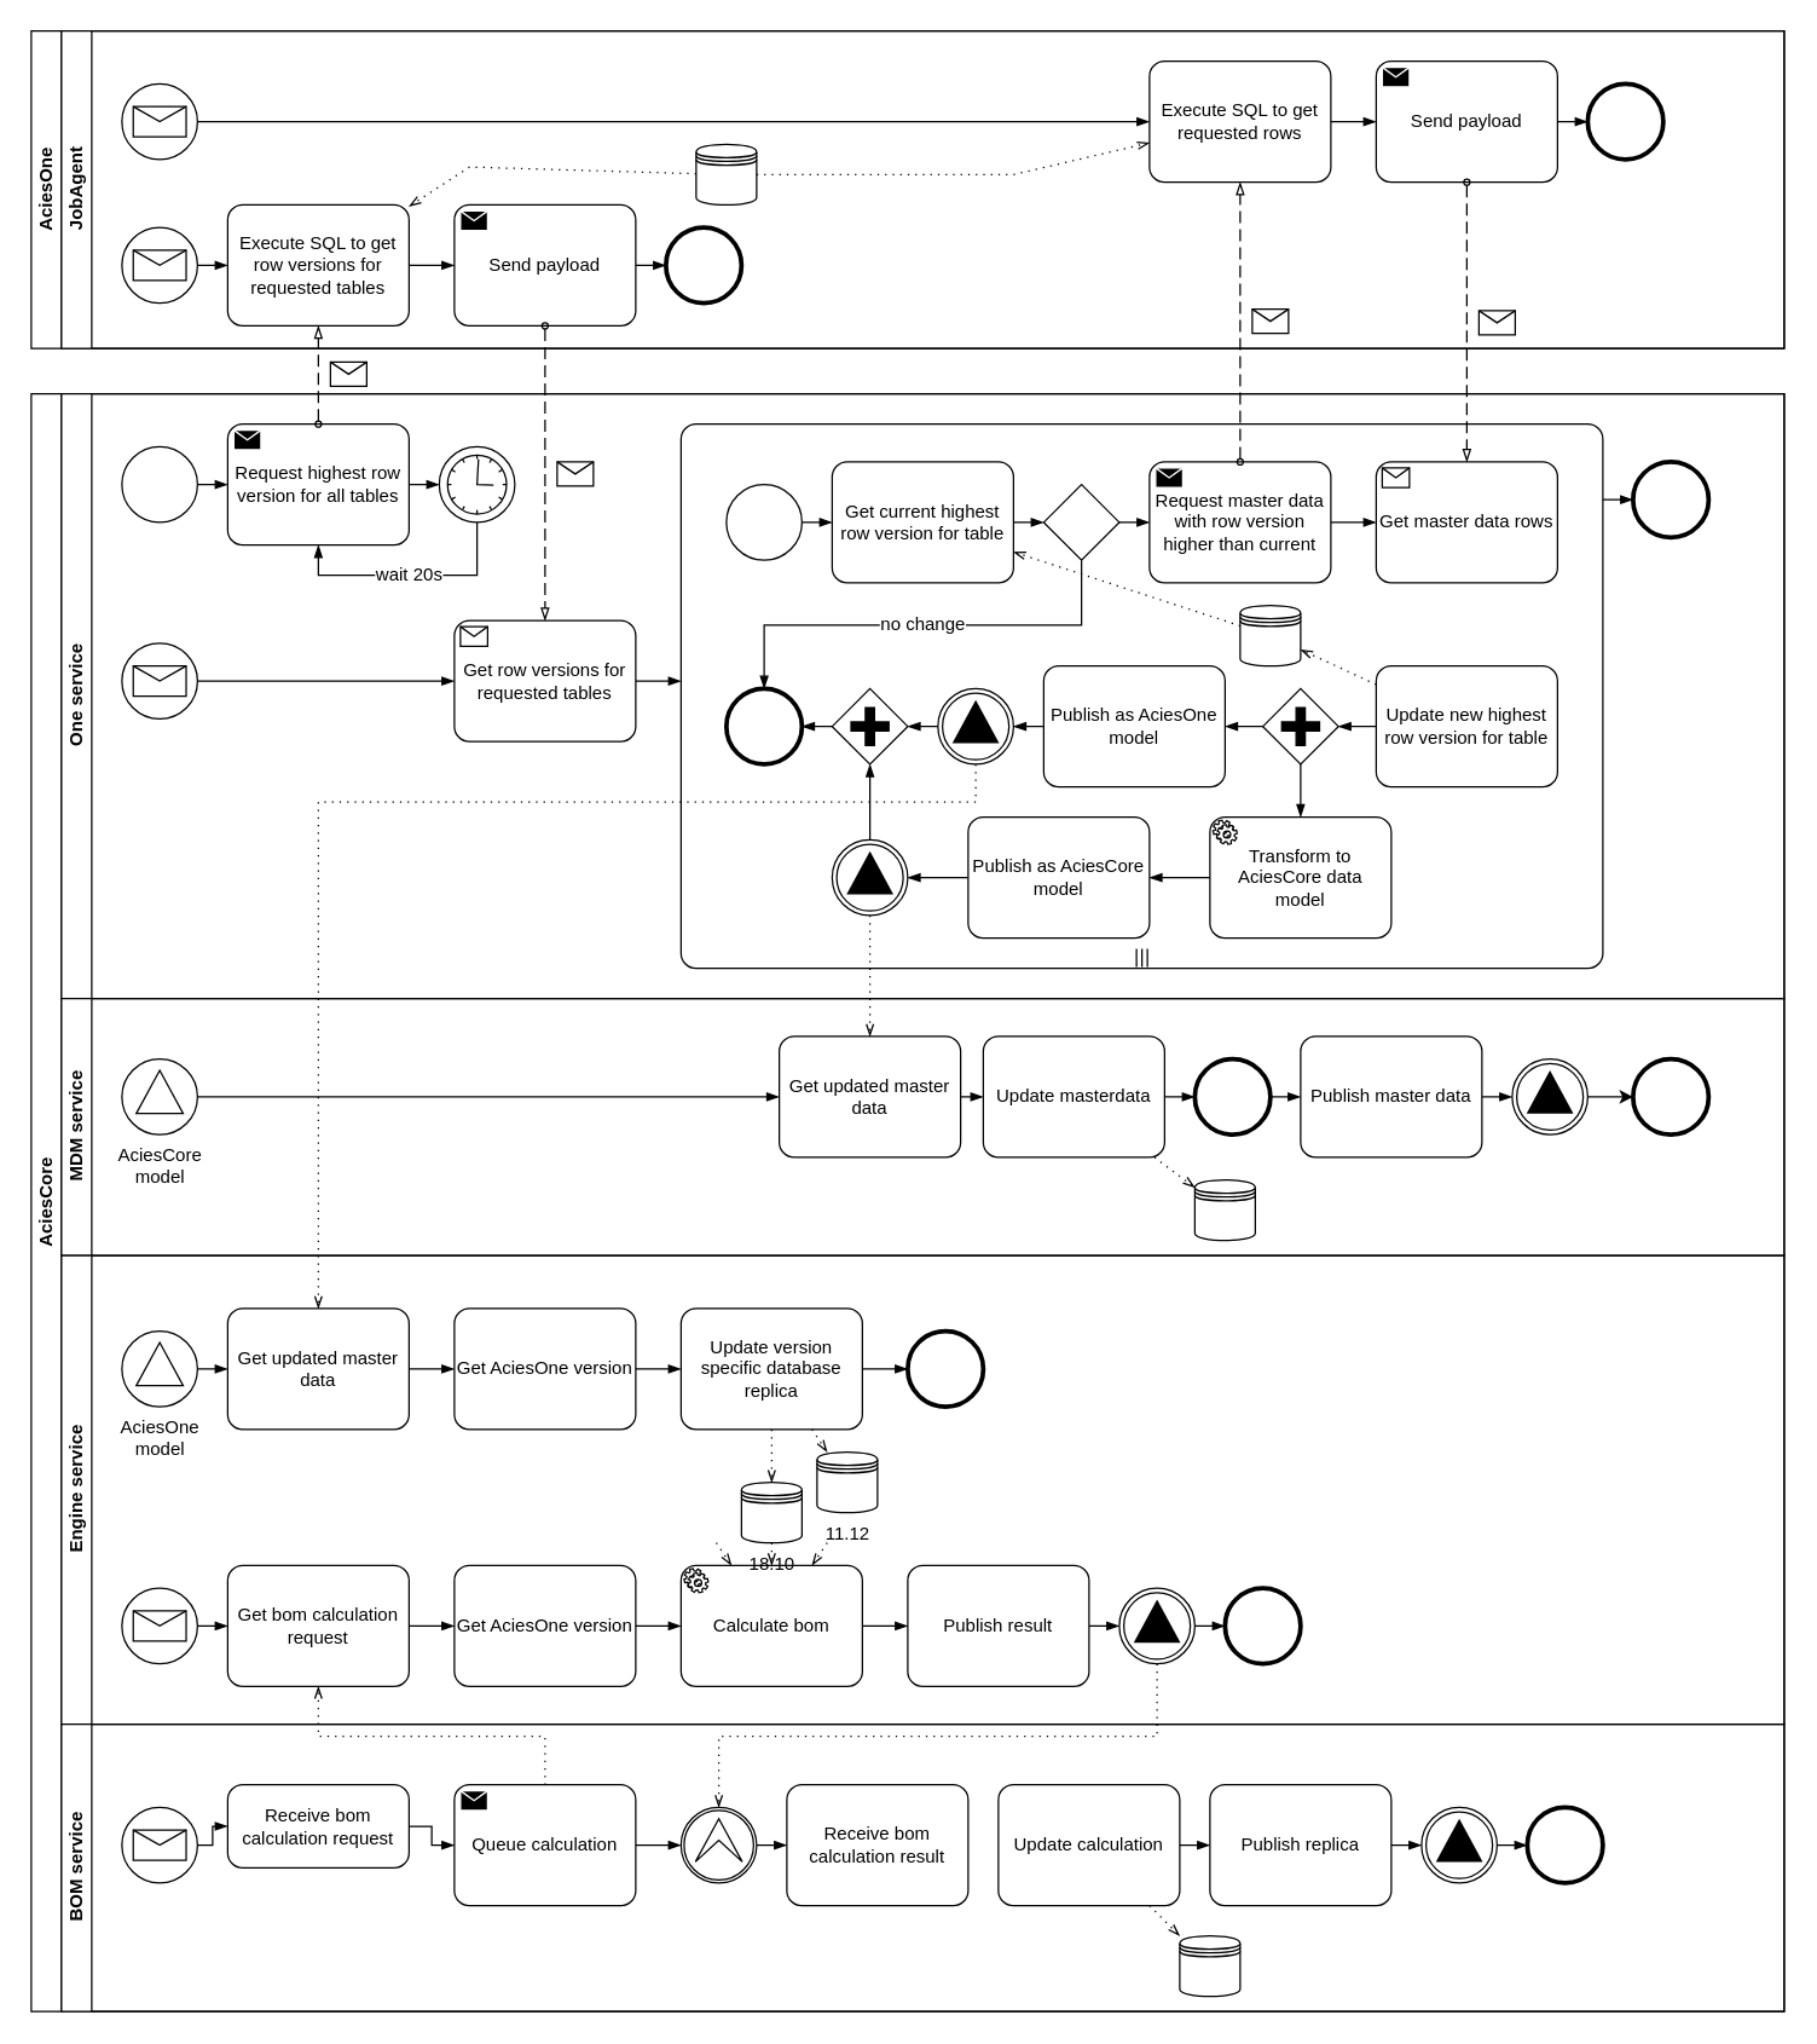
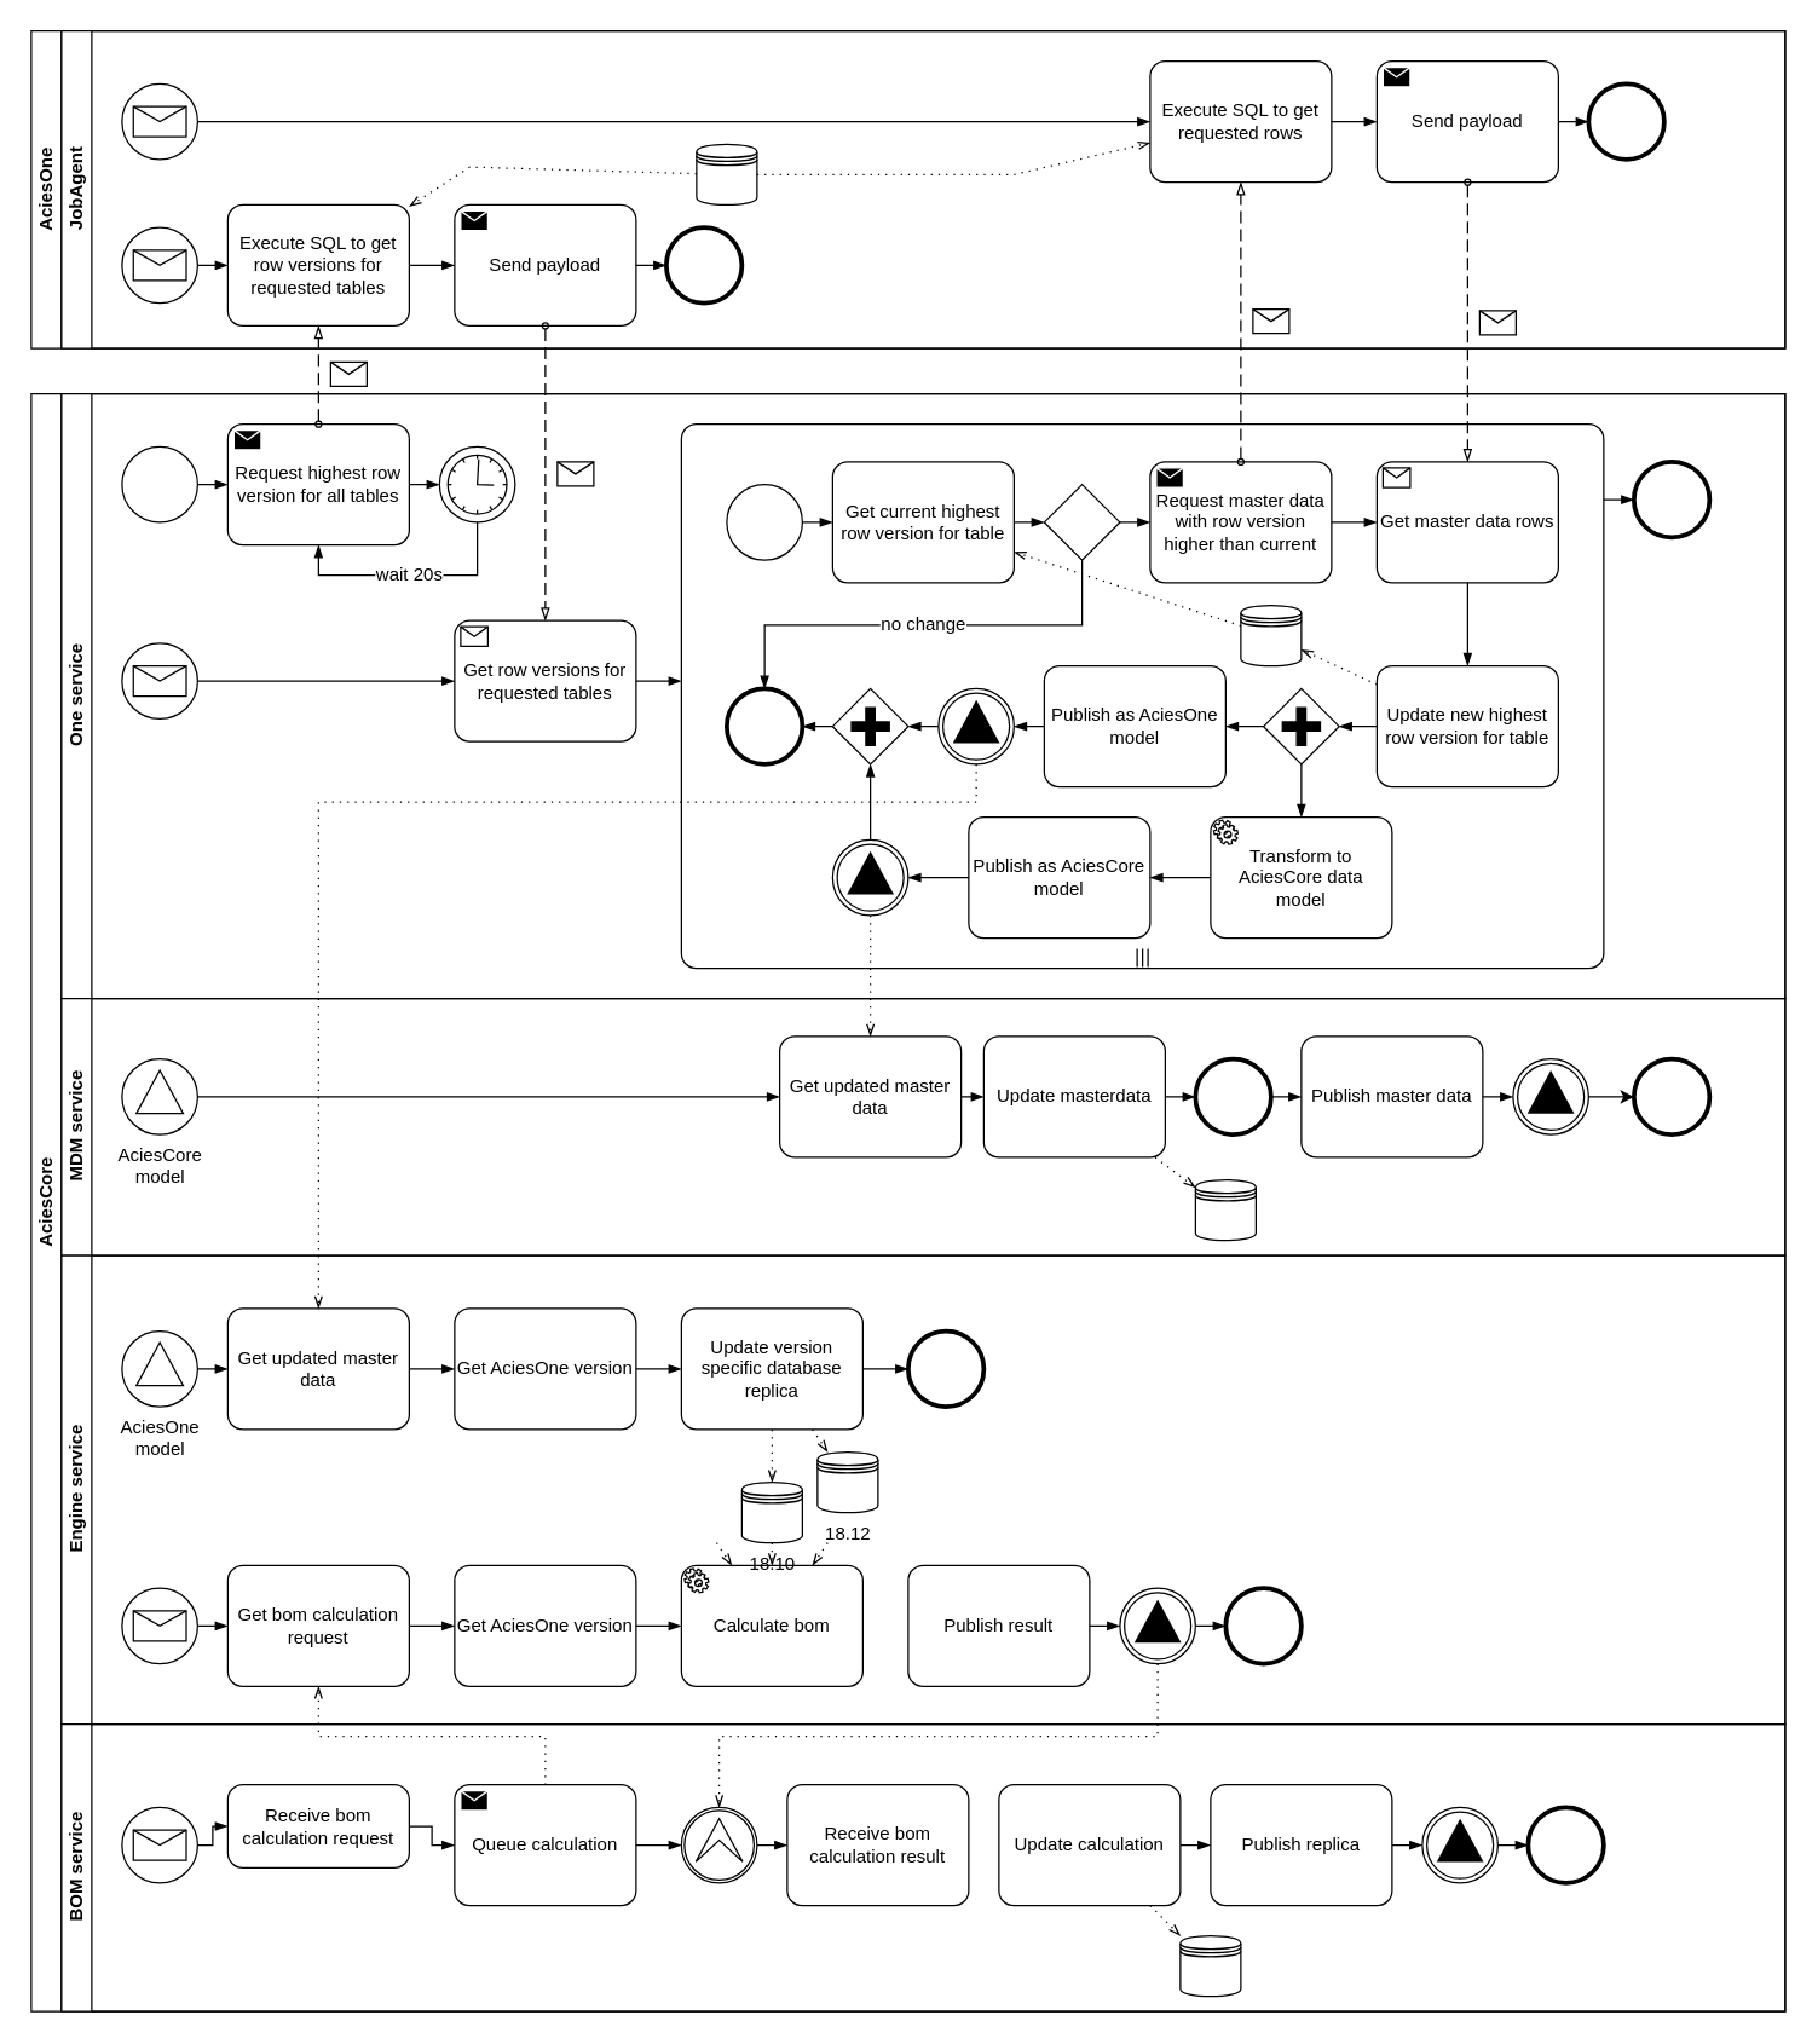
+ <mxCell id="46" value="" style="edgeStyle=elbowEdgeStyle;fontSize=12;html=1;endArrow=blockThin;endFill=1;rounded=0;elbow=vertical;" edge="1" parent="22" source="39" target="56"><mxGeometry width="160" relative="1" as="geometry"><mxPoint x="640" y="95" as="sourcePoint" /><mxPoint x="660" y="95" as="targetPoint" /></mxGeometry></mxCell>
- <mxCell id="109" value="11.12" style="shape=datastore;html=1;labelPosition=center;verticalLabelPosition=bottom;align=center;verticalAlign=top;" vertex="1" parent="84"><mxGeometry x="500" y="130" width="40" height="40" as="geometry" /></mxCell>
+ <mxCell id="109" value="18.12" style="shape=datastore;html=1;labelPosition=center;verticalLabelPosition=bottom;align=center;verticalAlign=top;" vertex="1" parent="84"><mxGeometry x="500" y="130" width="40" height="40" as="geometry" /></mxCell>
- <mxCell id="107" value="" style="edgeStyle=elbowEdgeStyle;fontSize=12;html=1;endArrow=blockThin;endFill=1;rounded=0;" edge="1" parent="84" source="99" target="106"><mxGeometry width="160" relative="1" as="geometry"><mxPoint x="1330" y="1395" as="sourcePoint" /><mxPoint x="1510" y="1395" as="targetPoint" /></mxGeometry></mxCell>
